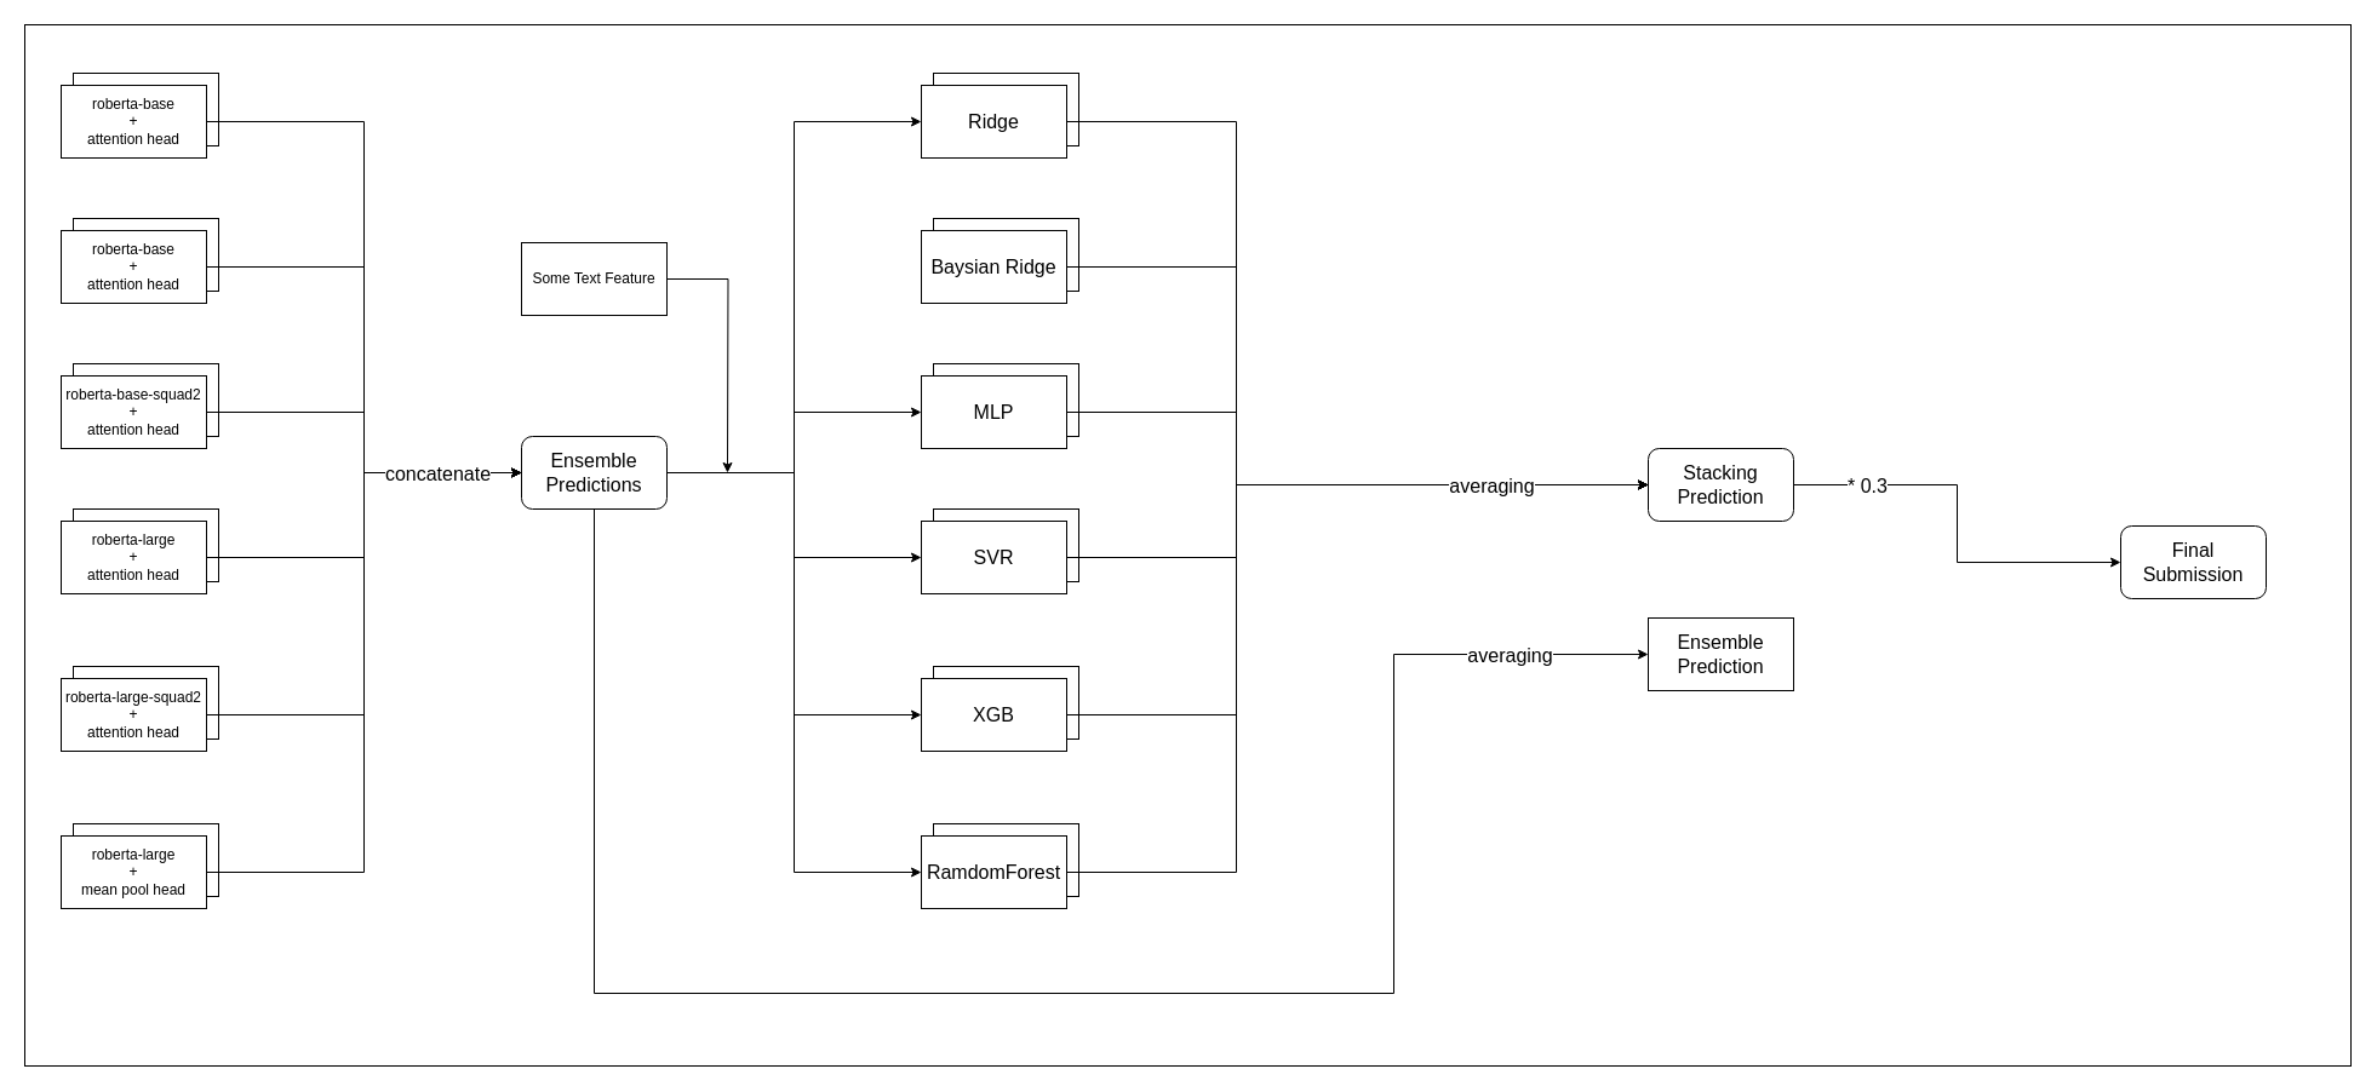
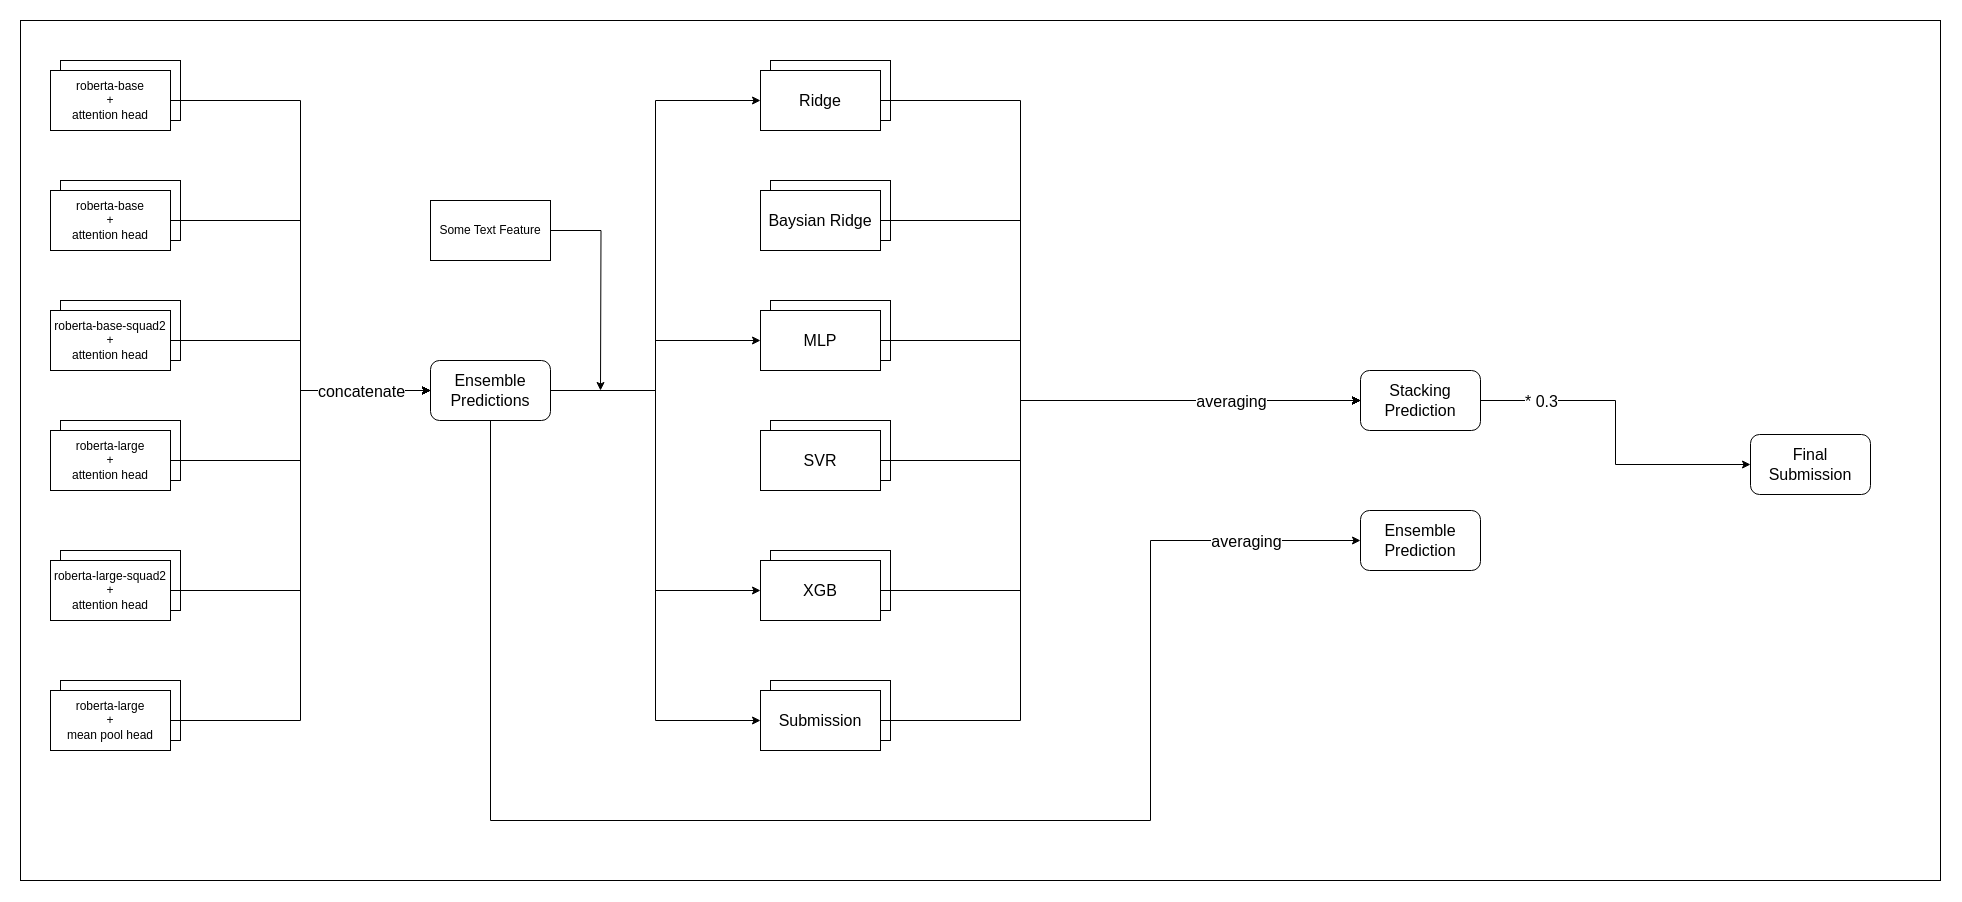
- <mxCell id="24" style="edgeStyle=orthogonalEdgeStyle;rounded=0;orthogonalLoop=1;jettySize=auto;html=1;entryX=0;entryY=0.5;entryDx=0;entryDy=0;" parent="1" source="29" target="41" edge="1"><mxGeometry relative="1" as="geometry" /></mxCell>
- <mxCell id="52" value="&lt;font style=&quot;font-size: 16px&quot;&gt;Ensemble Prediction&lt;/font&gt;" style="whiteSpace=wrap;html=1;rounded=0;" parent="1" vertex="1"><mxGeometry x="1360" y="510" width="120" height="60" as="geometry" /></mxCell>
+ <mxCell id="52" value="&lt;font style=&quot;font-size: 16px&quot;&gt;Ensemble Prediction&lt;/font&gt;" style="rounded=1;whiteSpace=wrap;html=1;" parent="1" vertex="1"><mxGeometry x="1360" y="510" width="120" height="60" as="geometry" /></mxCell>
- <mxCell id="48" value="RamdomForest" style="rounded=0;whiteSpace=wrap;html=1;fontSize=16;" parent="1" vertex="1"><mxGeometry x="760" y="690" width="120" height="60" as="geometry" /></mxCell>
+ <mxCell id="48" value="Submission" style="rounded=0;whiteSpace=wrap;html=1;fontSize=16;" parent="1" vertex="1"><mxGeometry x="760" y="690" width="120" height="60" as="geometry" /></mxCell>
